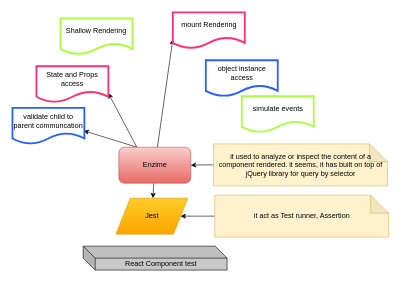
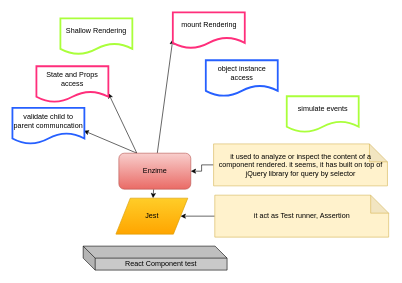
- <mxCell id="17" value="simulate events" style="shape=document;whiteSpace=wrap;html=1;boundedLbl=1;strokeWidth=3;strokeColor=#AAFF3B;" vertex="1" parent="1"><mxGeometry x="402.5" y="160" width="120" height="60" as="geometry" /></mxCell>
+ <mxCell id="17" value="simulate events" style="shape=document;whiteSpace=wrap;html=1;boundedLbl=1;strokeWidth=3;strokeColor=#AAFF3B;" vertex="1" parent="1"><mxGeometry x="477.5" y="160" width="120" height="60" as="geometry" /></mxCell>
- <mxCell id="7" value="Enzime" style="rounded=1;whiteSpace=wrap;html=1;gradientColor=#ea6b66;fillColor=#f8cecc;strokeColor=#b85450;" parent="1" vertex="1"><mxGeometry x="197.5" y="245" width="120" height="60" as="geometry" /></mxCell>
+ <mxCell id="7" value="Enzime" style="rounded=1;whiteSpace=wrap;html=1;gradientColor=#ea6b66;fillColor=#f8cecc;strokeColor=#b85450;" parent="1" vertex="1"><mxGeometry x="197.5" y="255" width="120" height="60" as="geometry" /></mxCell>
